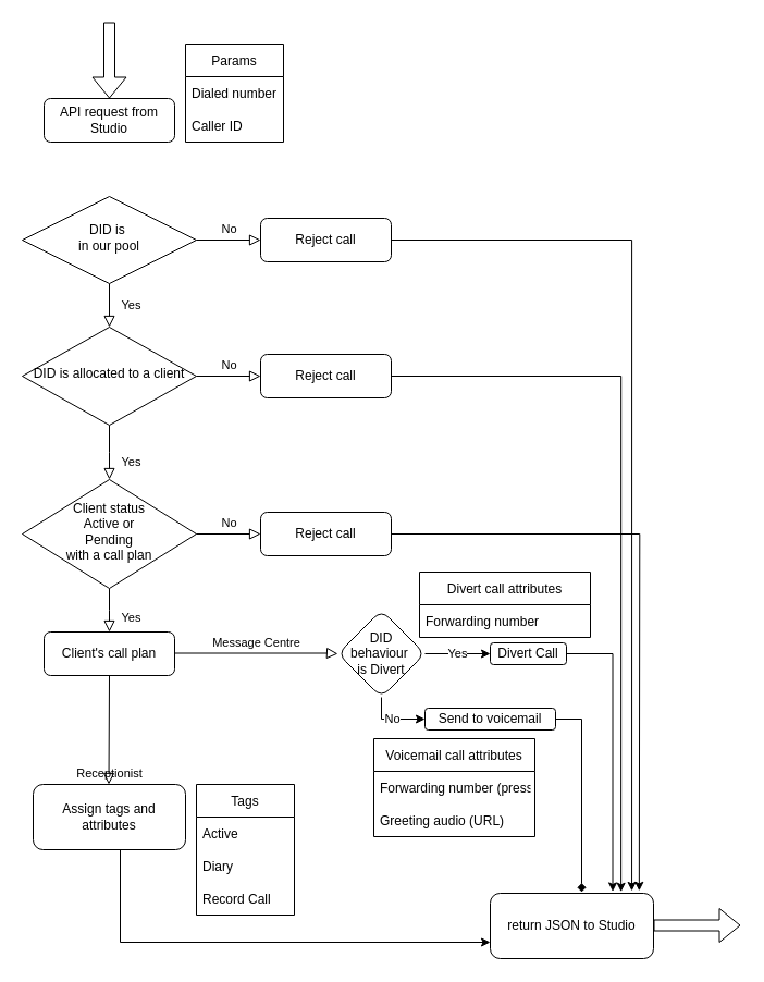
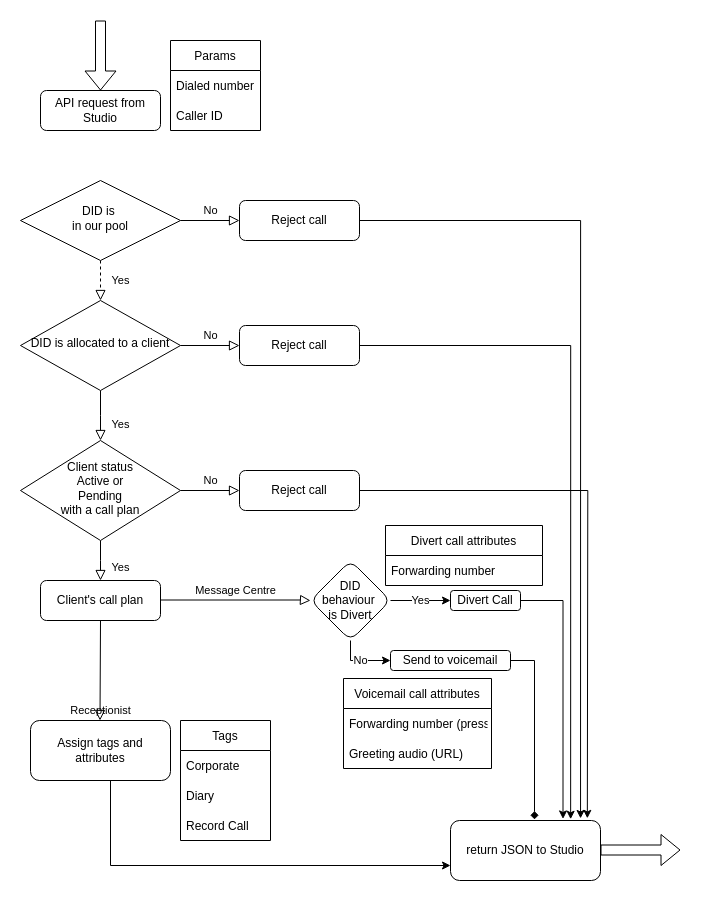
- <mxCell id="3" value="Yes" style="rounded=0;html=1;jettySize=auto;orthogonalLoop=1;fontSize=11;endArrow=block;endFill=0;endSize=8;strokeWidth=1;shadow=0;labelBackgroundColor=none;edgeStyle=orthogonalEdgeStyle;" parent="1" source="5" target="10" edge="1"><mxGeometry y="20" relative="1" as="geometry"><mxPoint as="offset" /></mxGeometry></mxCell>
+ <mxCell id="3" value="Yes" style="rounded=0;html=1;jettySize=auto;orthogonalLoop=1;fontSize=11;endArrow=block;endFill=0;endSize=8;strokeWidth=1;shadow=0;labelBackgroundColor=none;edgeStyle=orthogonalEdgeStyle;dashed=1;" parent="1" source="5" target="10" edge="1"><mxGeometry y="20" relative="1" as="geometry"><mxPoint as="offset" /></mxGeometry></mxCell>
- <mxCell id="31" value="Active" style="text;strokeColor=none;fillColor=none;align=left;verticalAlign=middle;spacingLeft=4;spacingRight=4;overflow=hidden;points=[[0,0.5],[1,0.5]];portConstraint=eastwest;rotatable=0;" parent="30" vertex="1"><mxGeometry y="30" width="90" height="30" as="geometry" /></mxCell>
+ <mxCell id="31" value="Corporate" style="text;strokeColor=none;fillColor=none;align=left;verticalAlign=middle;spacingLeft=4;spacingRight=4;overflow=hidden;points=[[0,0.5],[1,0.5]];portConstraint=eastwest;rotatable=0;" parent="30" vertex="1"><mxGeometry y="30" width="90" height="30" as="geometry" /></mxCell>
